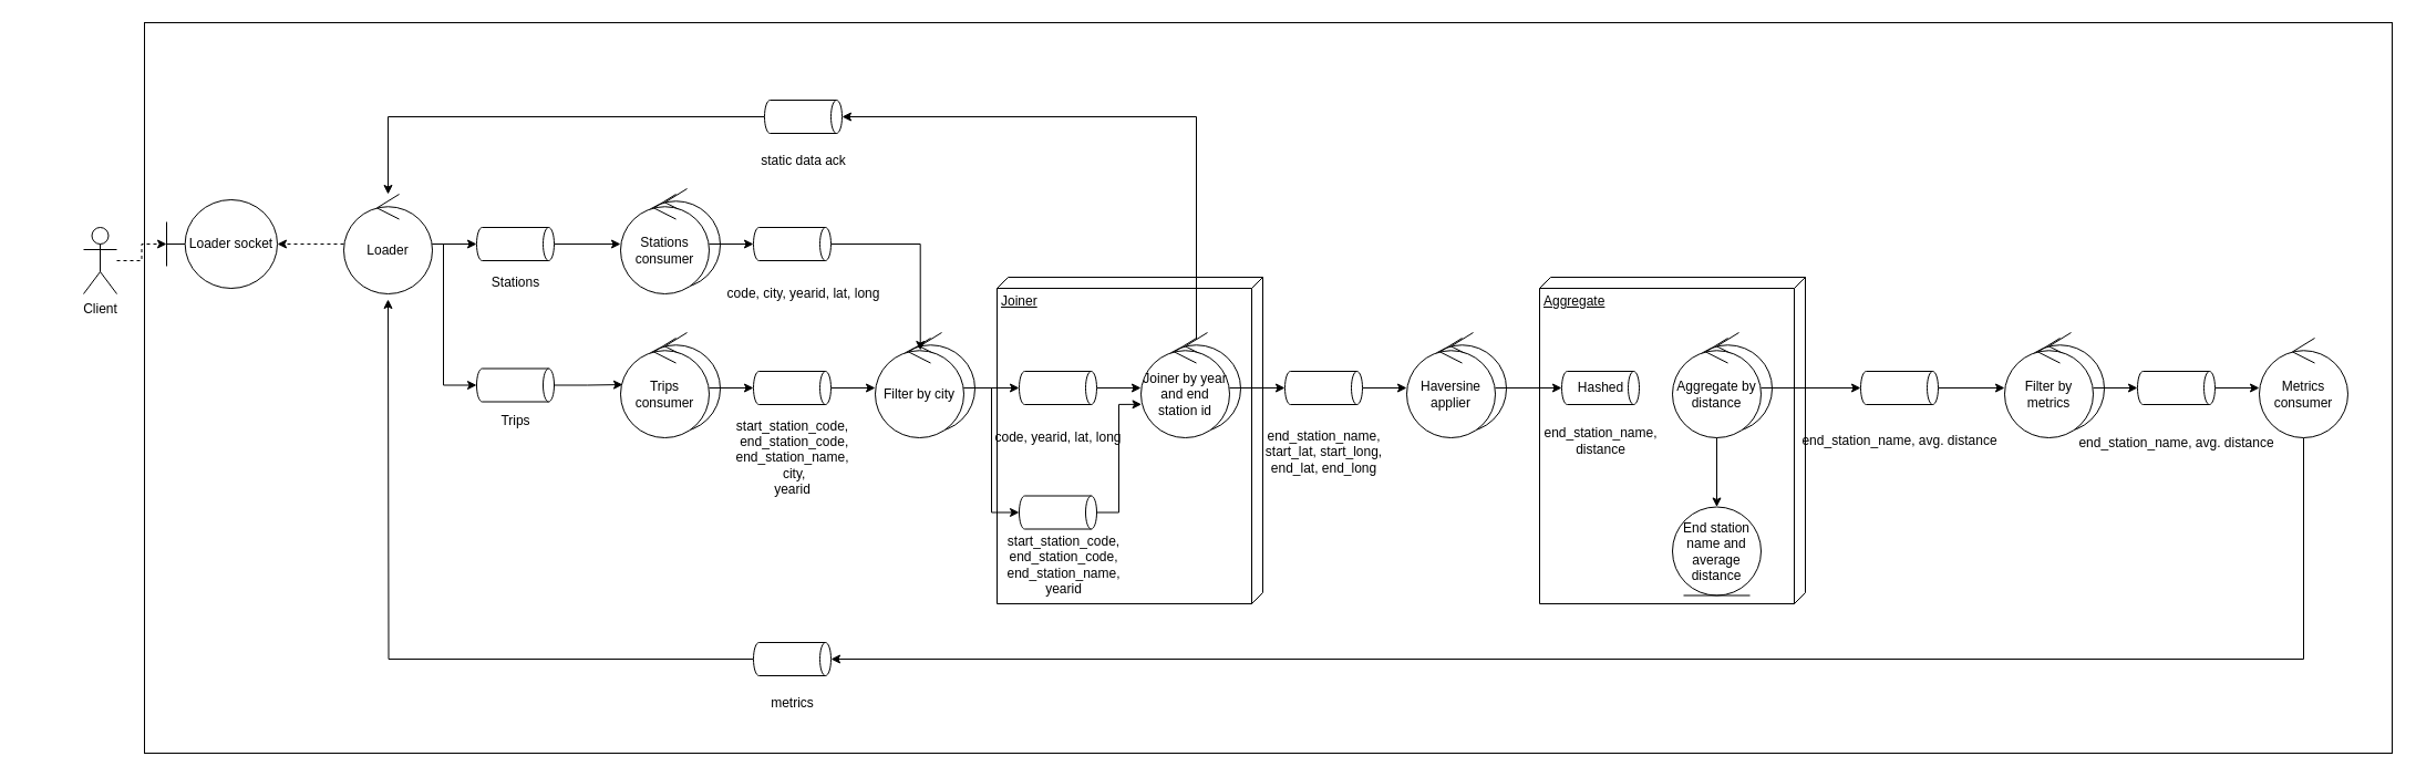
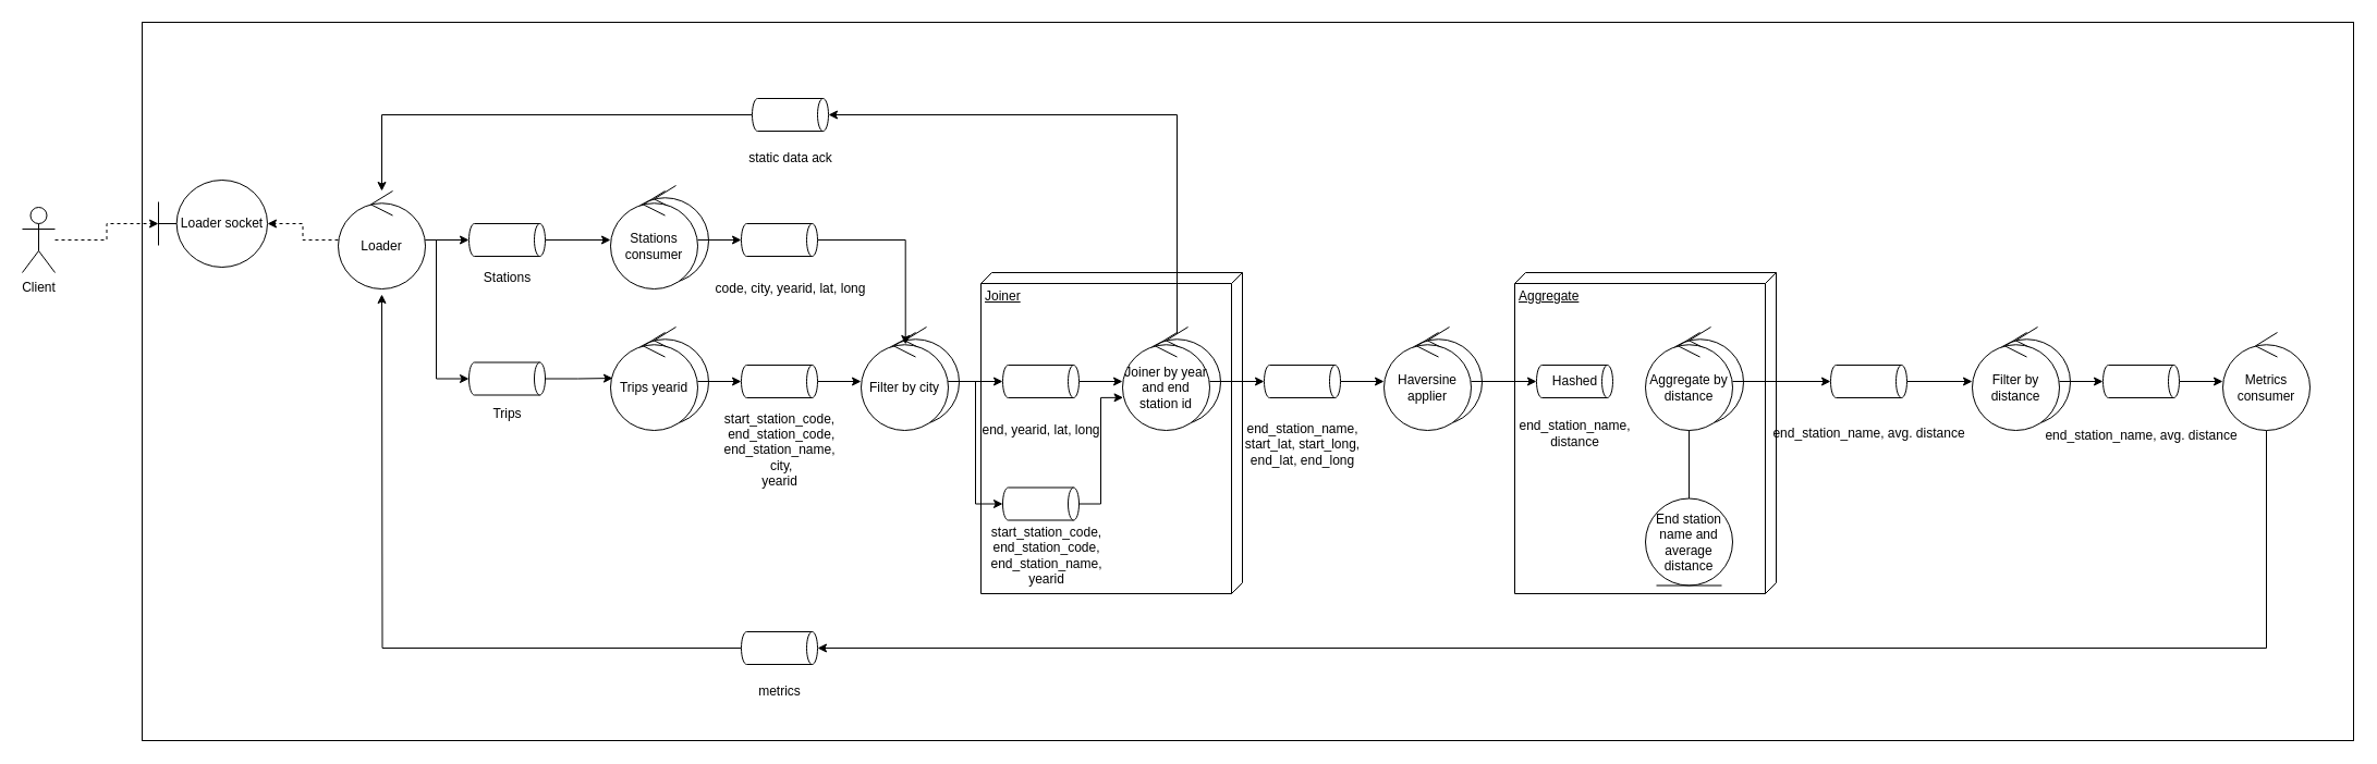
- <mxCell id="5" value="Loader socket" style="shape=umlBoundary;whiteSpace=wrap;html=1;" vertex="1" parent="1"><mxGeometry x="150" y="180" width="100" height="80" as="geometry" /></mxCell>
+ <mxCell id="5" value="Loader socket" style="shape=umlBoundary;whiteSpace=wrap;html=1;" vertex="1" parent="1"><mxGeometry x="145" y="165" width="100" height="80" as="geometry" /></mxCell>
- <mxCell id="55" value="Client" style="shape=umlActor;verticalLabelPosition=bottom;verticalAlign=top;html=1;outlineConnect=0;" vertex="1" parent="1"><mxGeometry x="75" y="205" width="30" height="60" as="geometry" /></mxCell>
+ <mxCell id="55" value="Client" style="shape=umlActor;verticalLabelPosition=bottom;verticalAlign=top;html=1;outlineConnect=0;" vertex="1" parent="1"><mxGeometry x="20" y="190" width="30" height="60" as="geometry" /></mxCell>
- <mxCell id="15" value="Trips consumer" style="ellipse;shape=umlControl;whiteSpace=wrap;html=1;" vertex="1" parent="13"><mxGeometry y="5" width="80" height="90" as="geometry" /></mxCell>
+ <mxCell id="15" value="Trips yearid" style="ellipse;shape=umlControl;whiteSpace=wrap;html=1;" vertex="1" parent="13"><mxGeometry y="5" width="80" height="90" as="geometry" /></mxCell>
- <mxCell id="77" value="Filter by metrics" style="ellipse;shape=umlControl;whiteSpace=wrap;html=1;" vertex="1" parent="75"><mxGeometry y="5" width="80" height="90" as="geometry" /></mxCell>
+ <mxCell id="77" value="Filter by distance" style="ellipse;shape=umlControl;whiteSpace=wrap;html=1;" vertex="1" parent="75"><mxGeometry y="5" width="80" height="90" as="geometry" /></mxCell>
- <mxCell id="71" value="code, yearid, lat, long" style="text;html=1;align=center;verticalAlign=middle;resizable=0;points=[];autosize=1;strokeColor=none;fillColor=none;" vertex="1" parent="1"><mxGeometry x="885" y="380" width="140" height="30" as="geometry" /></mxCell>
+ <mxCell id="71" value="end, yearid, lat, long" style="text;html=1;align=center;verticalAlign=middle;resizable=0;points=[];autosize=1;strokeColor=none;fillColor=none;" vertex="1" parent="1"><mxGeometry x="885" y="380" width="140" height="30" as="geometry" /></mxCell>
- <mxCell id="69" value="" style="edgeStyle=orthogonalEdgeStyle;rounded=0;orthogonalLoop=1;jettySize=auto;html=1;" edge="1" parent="1" source="59" target="68"><mxGeometry relative="1" as="geometry" /></mxCell>
+ <mxCell id="69" value="" style="edgeStyle=orthogonalEdgeStyle;rounded=0;orthogonalLoop=1;jettySize=auto;html=1;endArrow=none;" edge="1" parent="1" source="59" target="68"><mxGeometry relative="1" as="geometry" /></mxCell>
